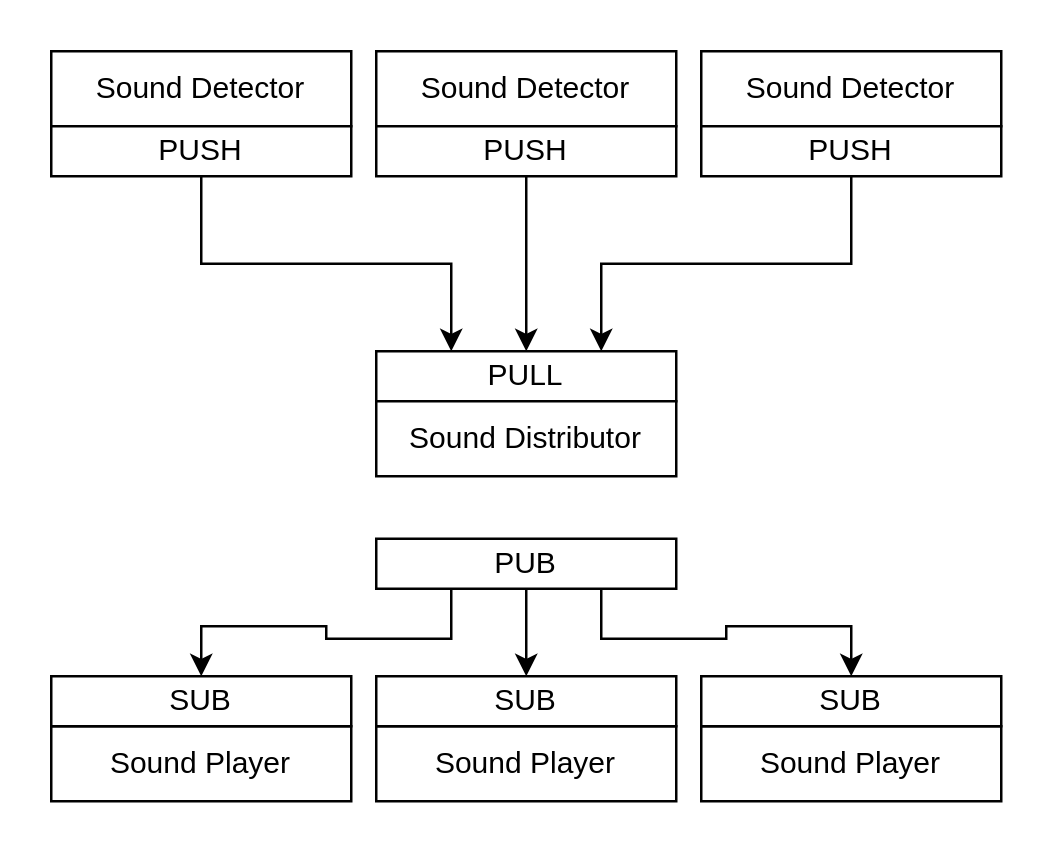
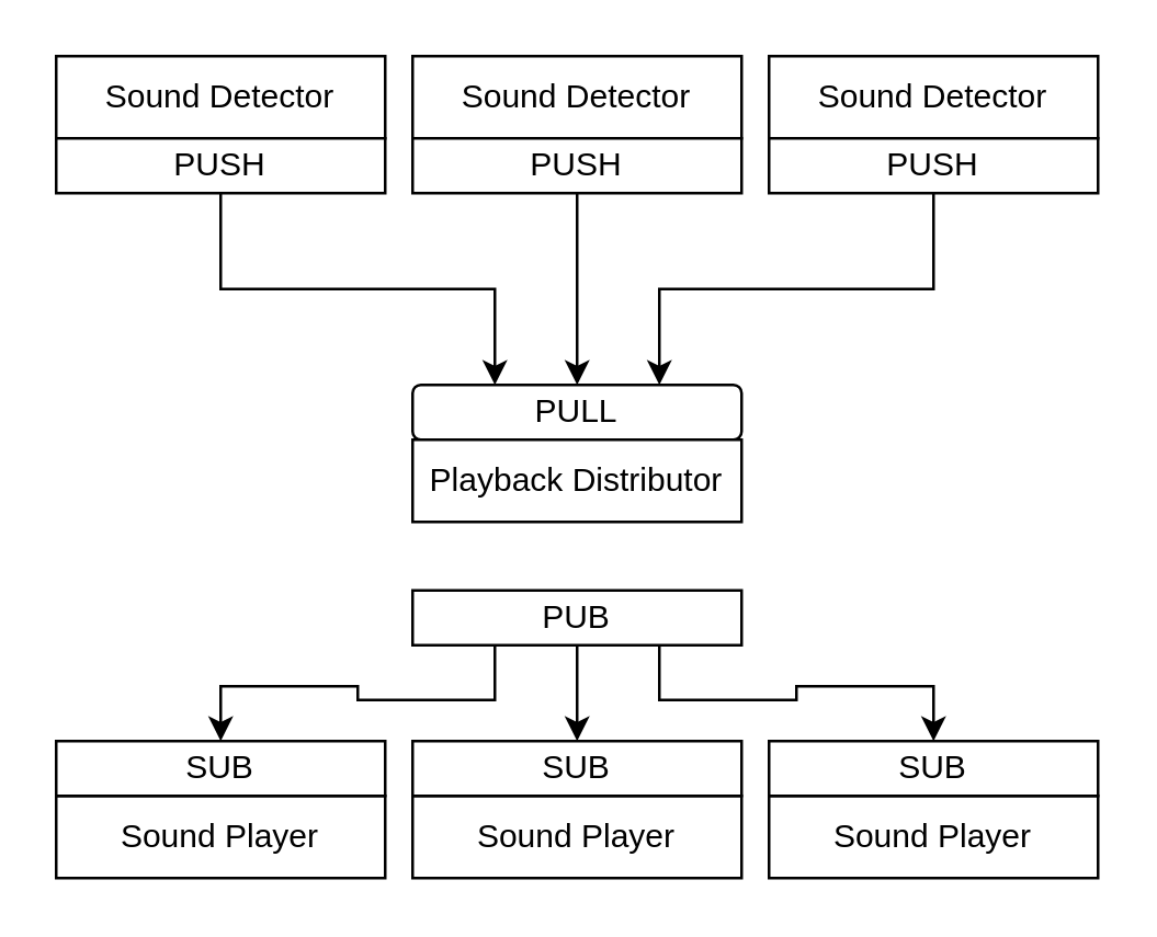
- <mxCell id="3" value="PULL" style="rounded=0;whiteSpace=wrap;html=1;" vertex="1" parent="1"><mxGeometry x="150" y="140" width="120" height="20" as="geometry" /></mxCell>
+ <mxCell id="3" value="PULL" style="whiteSpace=wrap;html=1;rounded=1;" vertex="1" parent="1"><mxGeometry x="150" y="140" width="120" height="20" as="geometry" /></mxCell>
- <mxCell id="10" value="Sound Distributor" style="rounded=0;whiteSpace=wrap;html=1;" vertex="1" parent="1"><mxGeometry x="150" y="160" width="120" height="30" as="geometry" /></mxCell>
+ <mxCell id="10" value="Playback Distributor" style="rounded=0;whiteSpace=wrap;html=1;" vertex="1" parent="1"><mxGeometry x="150" y="160" width="120" height="30" as="geometry" /></mxCell>
